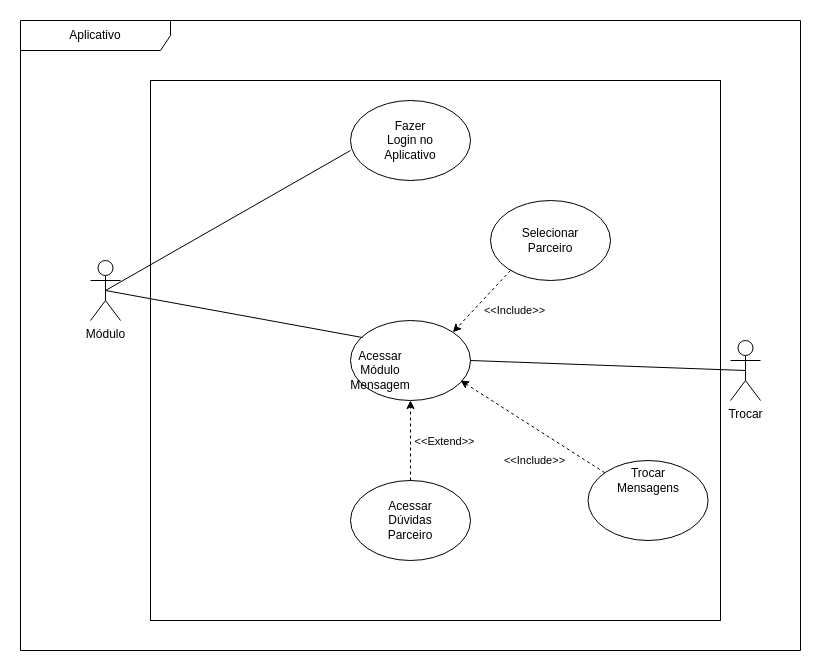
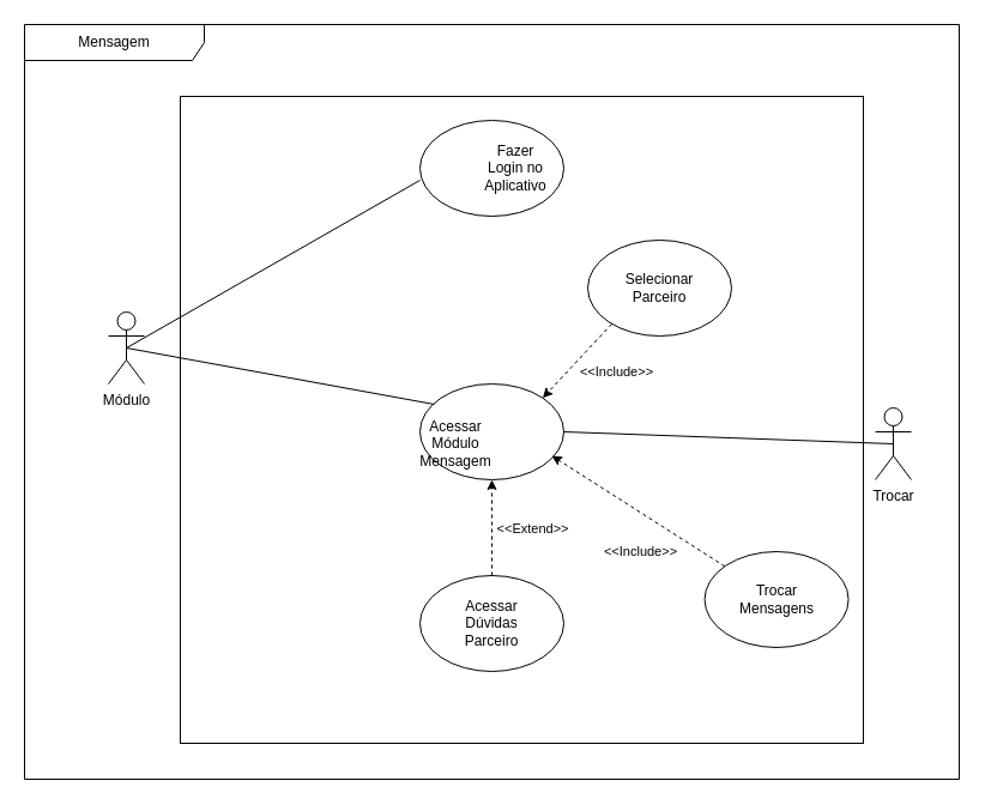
- <mxCell id="23" value="&lt;font style=&quot;vertical-align: inherit&quot;&gt;&lt;font style=&quot;vertical-align: inherit&quot;&gt;Aplicativo&lt;/font&gt;&lt;/font&gt;" style="shape=umlFrame;whiteSpace=wrap;html=1;fillColor=none;width=150;height=30;swimlaneFillColor=none;" vertex="1" parent="1"><mxGeometry y="20" width="780" height="630" as="geometry" x="20" /></mxCell>
+ <mxCell id="23" value="&lt;font style=&quot;vertical-align: inherit&quot;&gt;&lt;font style=&quot;vertical-align: inherit&quot;&gt;Mensagem&lt;/font&gt;&lt;/font&gt;" style="shape=umlFrame;whiteSpace=wrap;html=1;fillColor=none;width=150;height=30;swimlaneFillColor=none;" vertex="1" parent="1"><mxGeometry y="20" width="780" height="630" as="geometry" x="20" /></mxCell>
- <mxCell id="4" value="Fazer Login no Aplicativo" style="text;html=1;strokeColor=none;fillColor=none;align=center;verticalAlign=middle;whiteSpace=wrap;rounded=0;" parent="1" vertex="1"><mxGeometry x="390" y="130" width="40" height="20" as="geometry" /></mxCell>
+ <mxCell id="4" value="Fazer Login no Aplicativo" style="text;html=1;strokeColor=none;fillColor=none;align=center;verticalAlign=middle;whiteSpace=wrap;rounded=0;" parent="1" vertex="1"><mxGeometry x="410" y="130" width="40" height="20" as="geometry" /></mxCell>
- <mxCell id="22" value="Trocar Mensagens" style="text;html=1;strokeColor=none;fillColor=none;align=center;verticalAlign=middle;whiteSpace=wrap;rounded=0;" parent="1" vertex="1"><mxGeometry x="627.57" y="470" width="40" height="20" as="geometry" /></mxCell>
+ <mxCell id="22" value="Trocar Mensagens" style="text;html=1;strokeColor=none;fillColor=none;align=center;verticalAlign=middle;whiteSpace=wrap;rounded=0;" parent="1" vertex="1"><mxGeometry x="627.57" y="490" width="40" height="20" as="geometry" /></mxCell>
